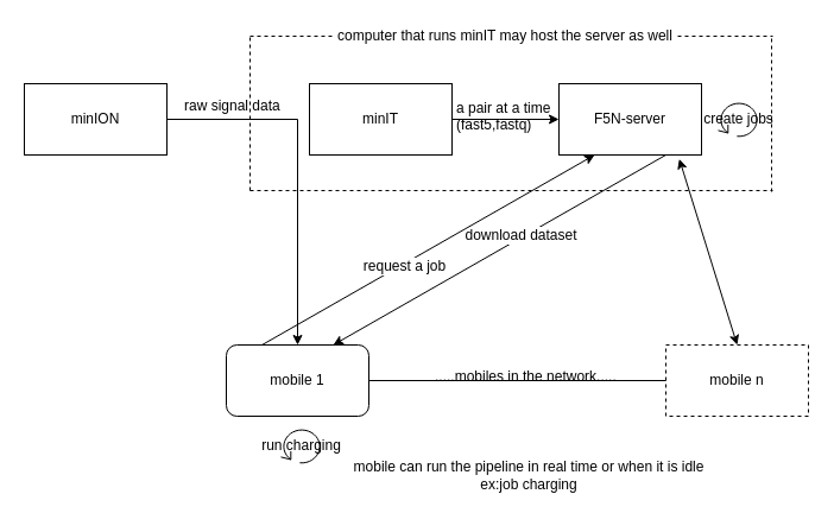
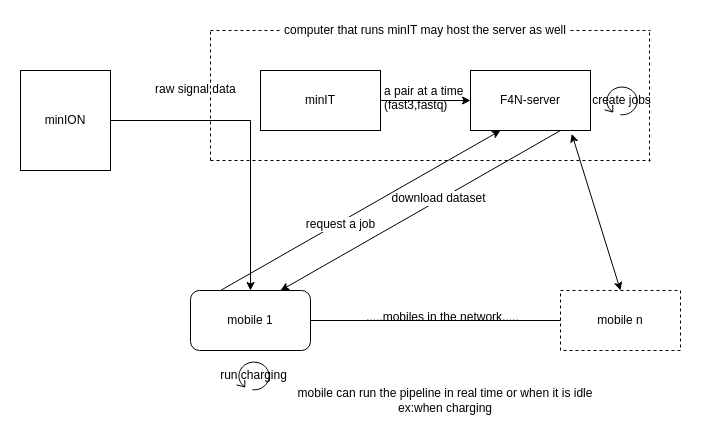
- <mxCell id="27" value="a pair at a time&lt;br&gt;&lt;div&gt;(fast5,fastq)&lt;br&gt;&lt;/div&gt;" style="text;html=1;resizable=0;points=[];autosize=1;align=left;verticalAlign=top;spacingTop=-4;" parent="1" vertex="1"><mxGeometry x="382" y="81" width="90" height="28" as="geometry" /></mxCell>
+ <mxCell id="27" value="a pair at a time&lt;br&gt;&lt;div&gt;(fast3,fastq)&lt;br&gt;&lt;/div&gt;" style="text;html=1;resizable=0;points=[];autosize=1;align=left;verticalAlign=top;spacingTop=-4;" parent="1" vertex="1"><mxGeometry x="382" y="81" width="90" height="28" as="geometry" /></mxCell>
- <mxCell id="3" value="minION" style="rounded=0;whiteSpace=wrap;html=1;" parent="1" vertex="1"><mxGeometry x="20" y="70" width="120" height="60" as="geometry" /></mxCell>
+ <mxCell id="3" value="minION" style="rounded=0;whiteSpace=wrap;html=1;" parent="1" vertex="1"><mxGeometry x="20" y="70" width="90" height="100" as="geometry" /></mxCell>
- <mxCell id="8" value="F5N-server" style="rounded=0;whiteSpace=wrap;html=1;" parent="1" vertex="1"><mxGeometry x="470" y="70" width="120" height="60" as="geometry" /></mxCell>
+ <mxCell id="8" value="F4N-server" style="rounded=0;whiteSpace=wrap;html=1;" parent="1" vertex="1"><mxGeometry x="470" y="70" width="120" height="60" as="geometry" /></mxCell>
- <mxCell id="26" value="&lt;div&gt;mobile can run the pipeline in real time or when it is idle &lt;br&gt;&lt;/div&gt;&lt;div&gt;ex:job charging&lt;/div&gt;" style="text;html=1;strokeColor=none;fillColor=none;align=center;verticalAlign=middle;whiteSpace=wrap;rounded=0;" parent="1" vertex="1"><mxGeometry x="270" y="390" width="350" height="20" as="geometry" /></mxCell>
+ <mxCell id="26" value="&lt;div&gt;mobile can run the pipeline in real time or when it is idle &lt;br&gt;&lt;/div&gt;&lt;div&gt;ex:when charging&lt;/div&gt;" style="text;html=1;strokeColor=none;fillColor=none;align=center;verticalAlign=middle;whiteSpace=wrap;rounded=0;" parent="1" vertex="1"><mxGeometry x="270" y="390" width="350" height="20" as="geometry" /></mxCell>
